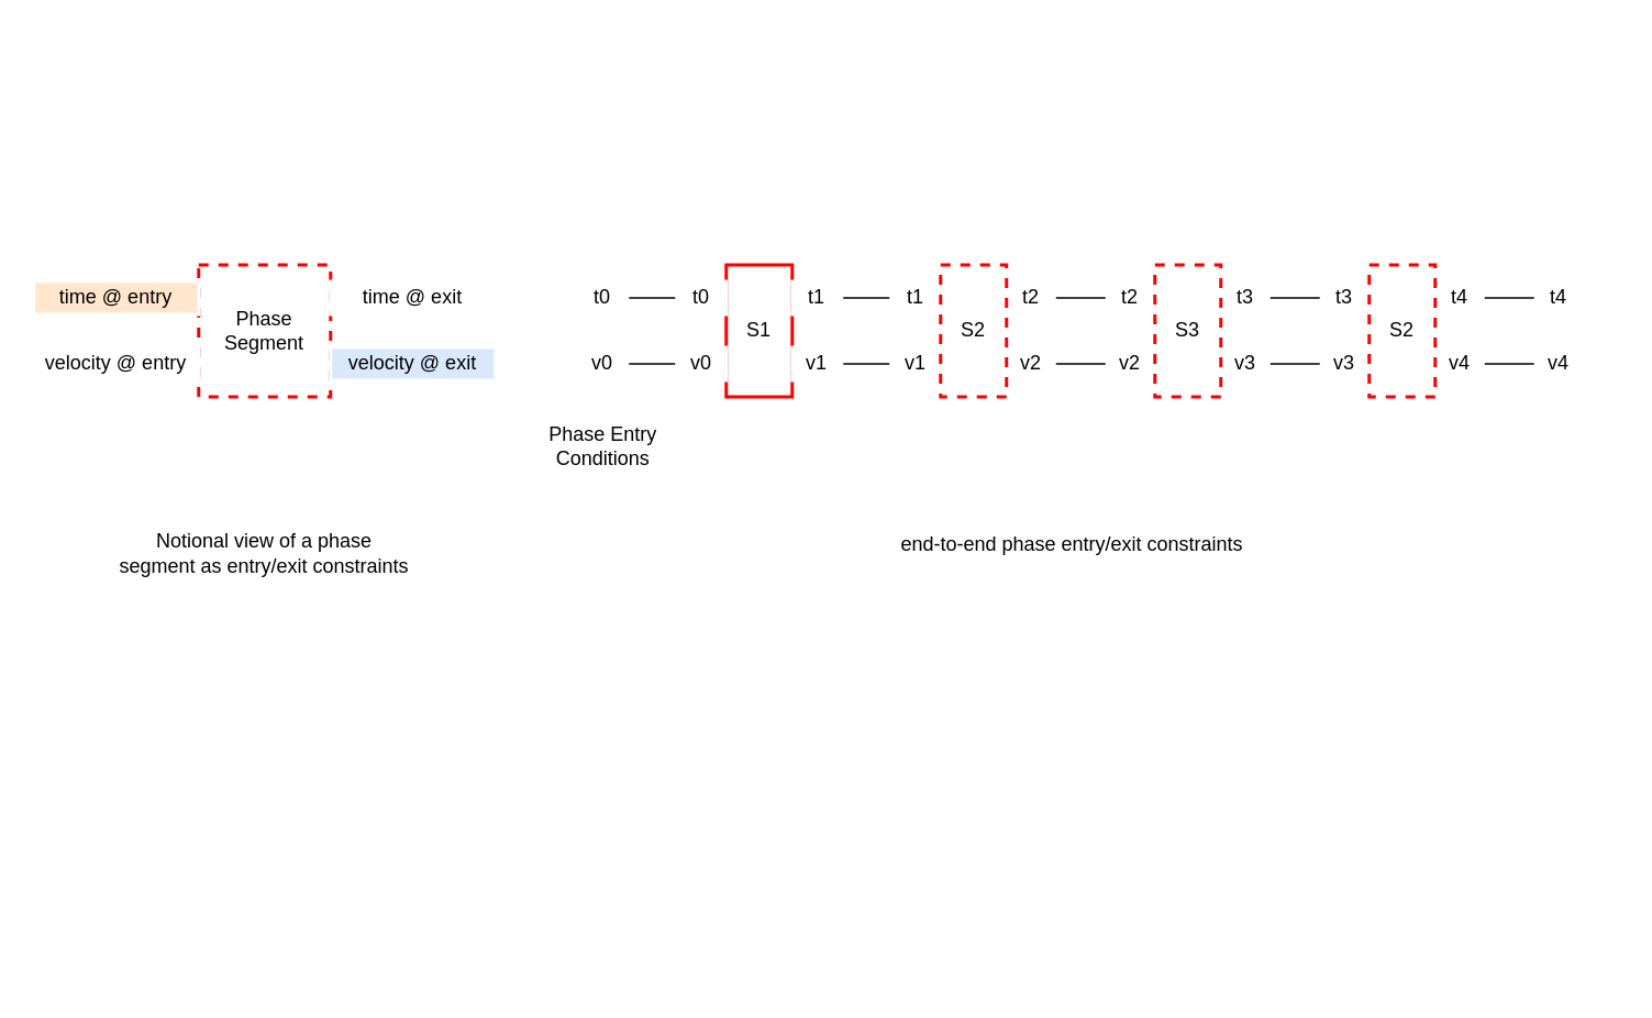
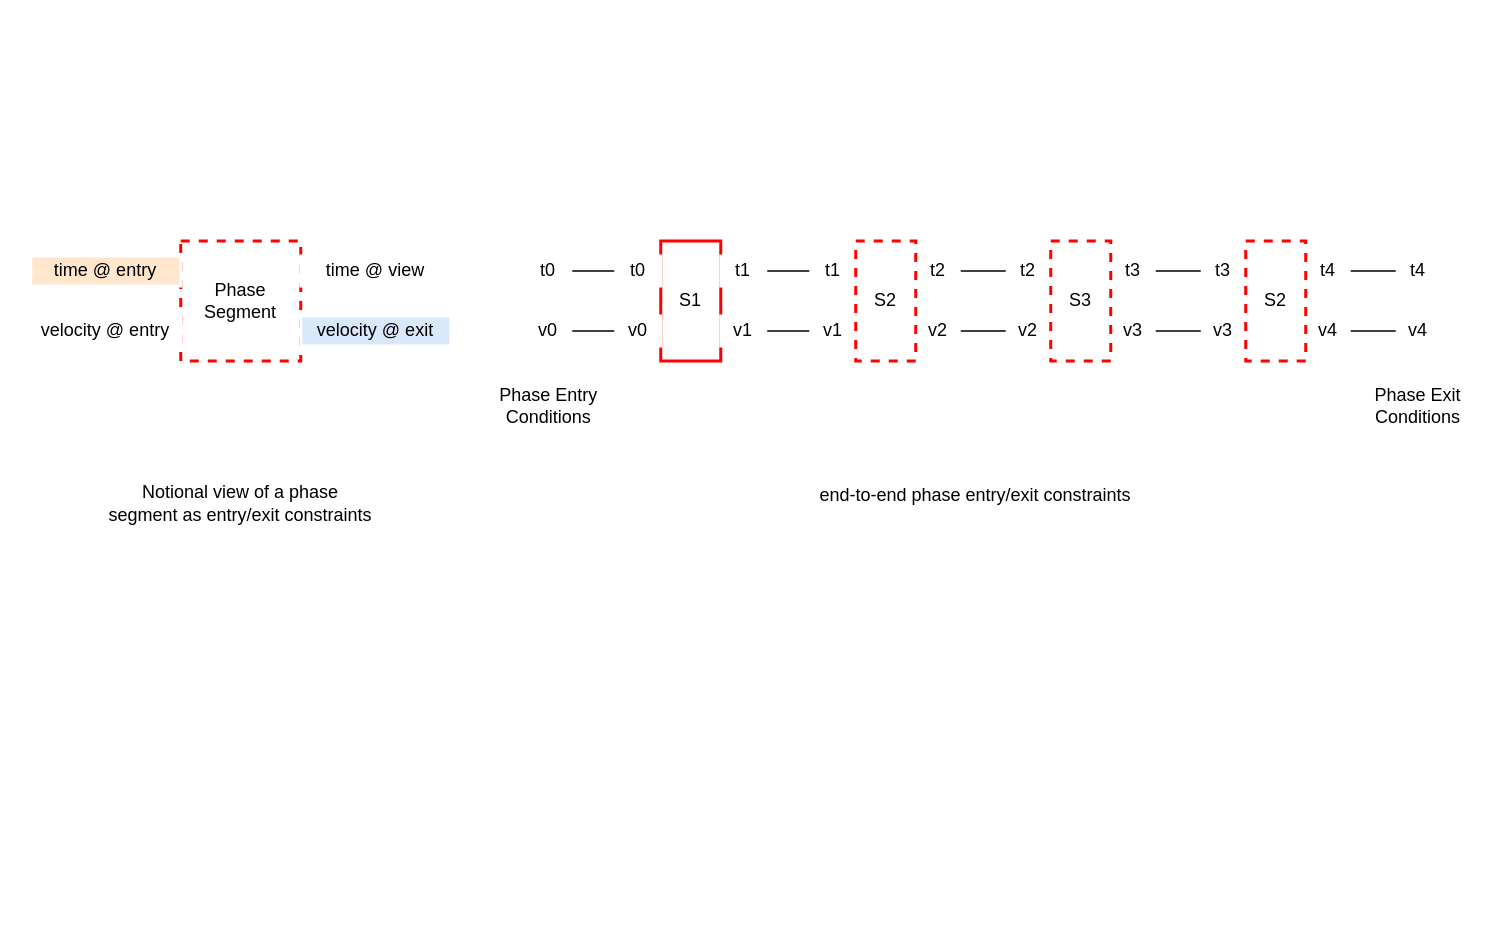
- <mxCell id="5" value="time @ exit" style="rounded=0;whiteSpace=wrap;html=1;strokeColor=#FFFFFF;strokeWidth=2;" vertex="1" parent="1"><mxGeometry x="200" y="170" width="100" height="20" as="geometry" /></mxCell>
+ <mxCell id="5" value="time @ view" style="rounded=0;whiteSpace=wrap;html=1;strokeColor=#FFFFFF;strokeWidth=2;" vertex="1" parent="1"><mxGeometry x="200" y="170" width="100" height="20" as="geometry" /></mxCell>
+ <mxCell id="46" value="Phase Exit&lt;br&gt;Conditions" style="text;html=1;strokeColor=none;fillColor=none;align=center;verticalAlign=middle;whiteSpace=wrap;rounded=0;" vertex="1" parent="1"><mxGeometry x="910" y="250" width="70" height="40" as="geometry" /></mxCell>
